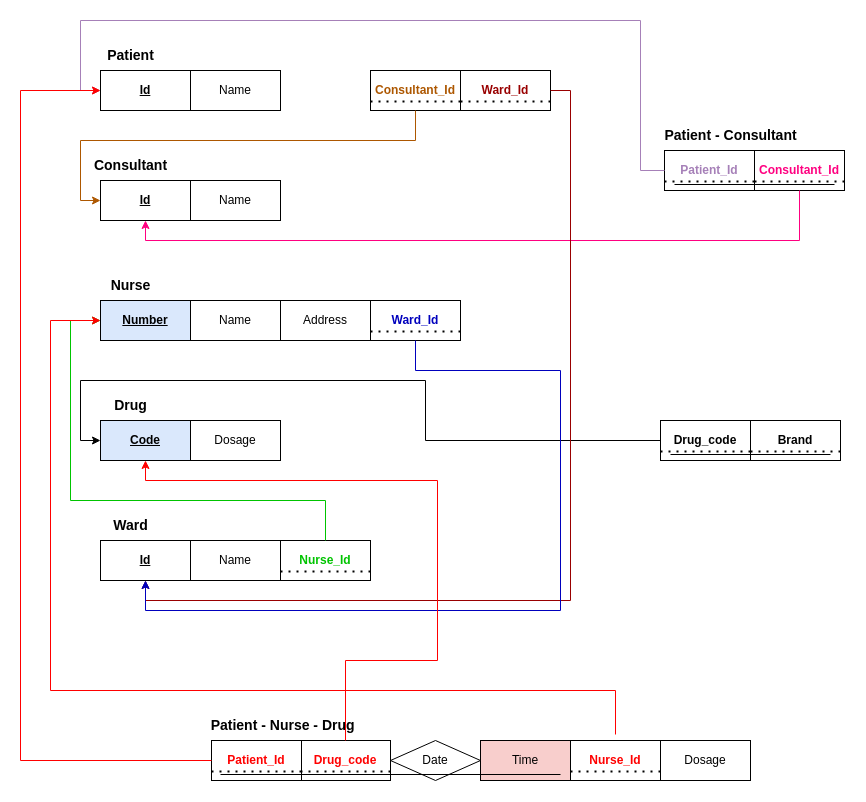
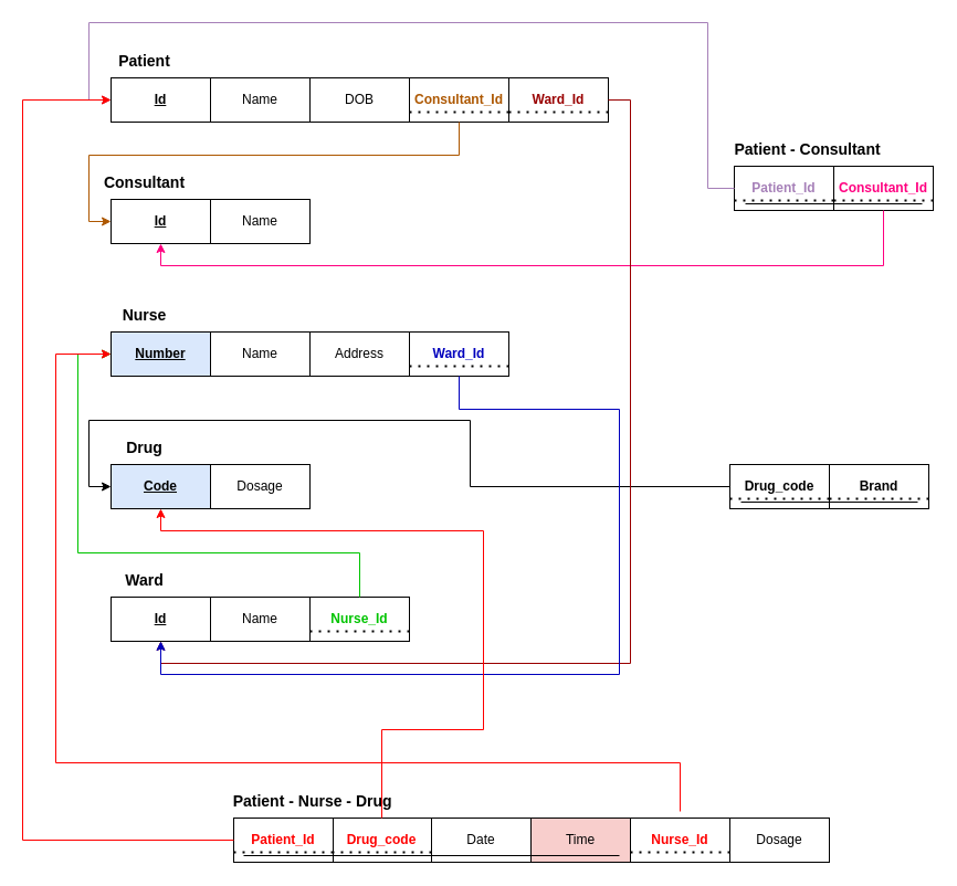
+ <mxCell id="8" value="DOB" style="rounded=0;whiteSpace=wrap;html=1;" vertex="1" parent="5"><mxGeometry x="180" width="90" height="40" as="geometry" /></mxCell>
- <mxCell id="64" value="Date" style="rhombus;whiteSpace=wrap;html=1;fontStyle=0;" vertex="1" parent="54"><mxGeometry x="194" y="30" width="90" height="40" as="geometry" /></mxCell>
+ <mxCell id="64" value="Date" style="rounded=0;whiteSpace=wrap;html=1;fontStyle=0" vertex="1" parent="54"><mxGeometry x="194" y="30" width="90" height="40" as="geometry" /></mxCell>
